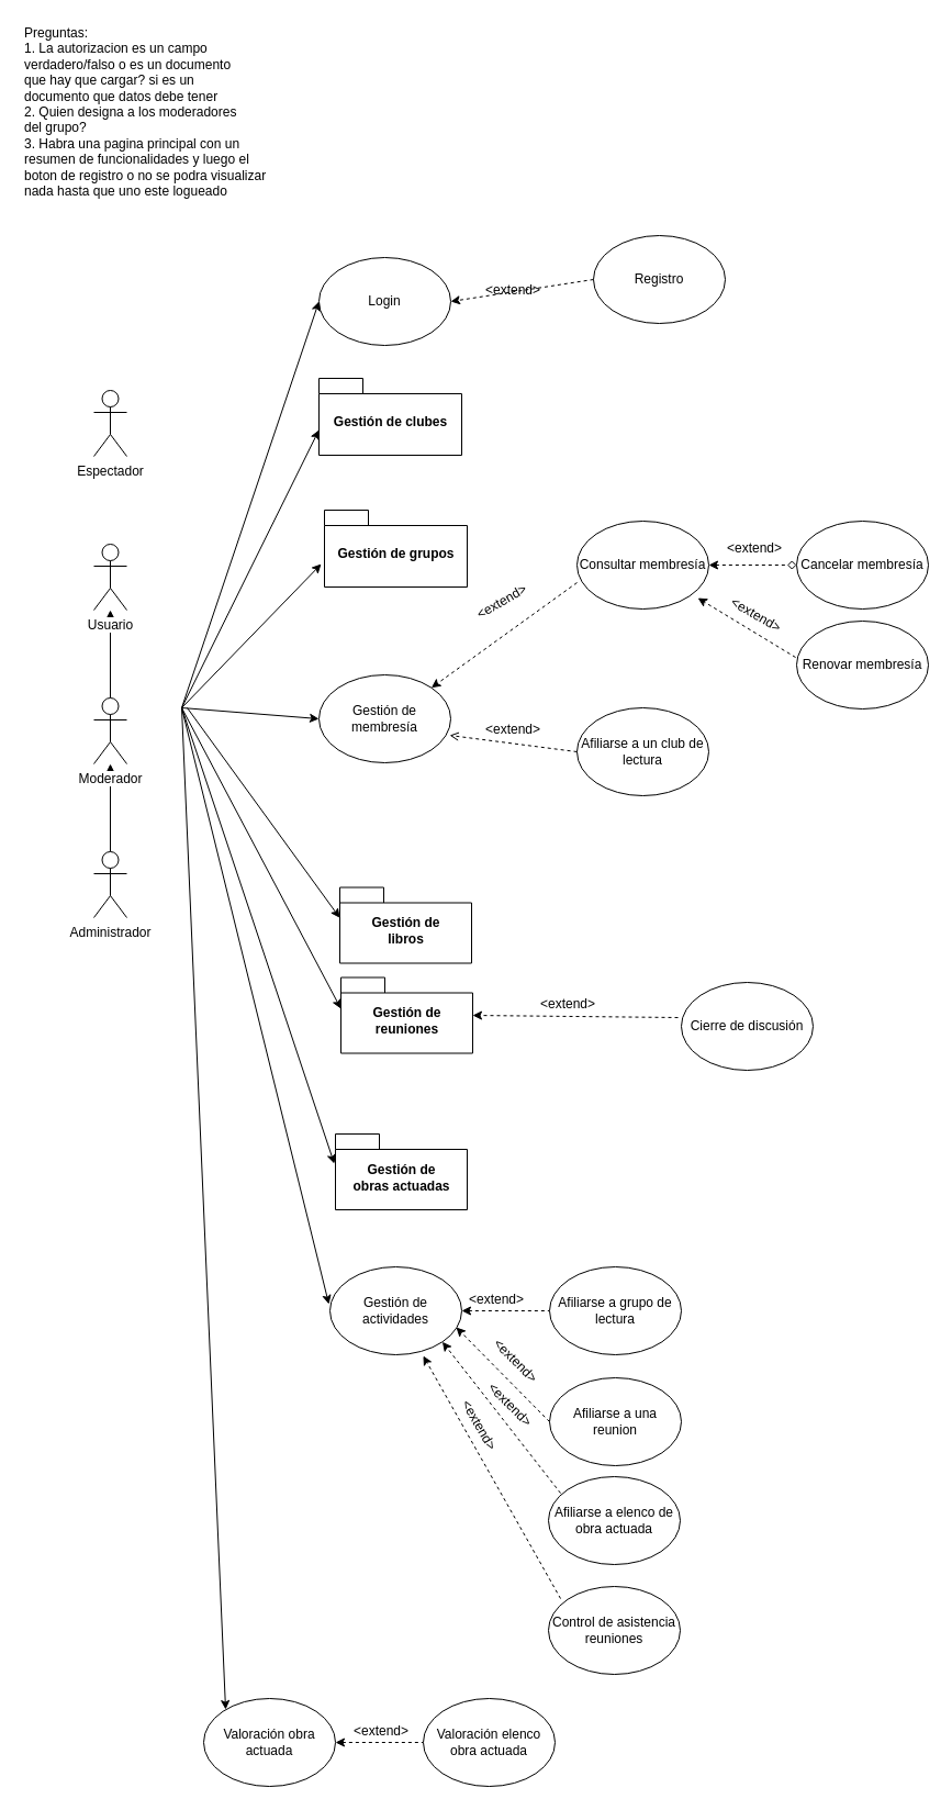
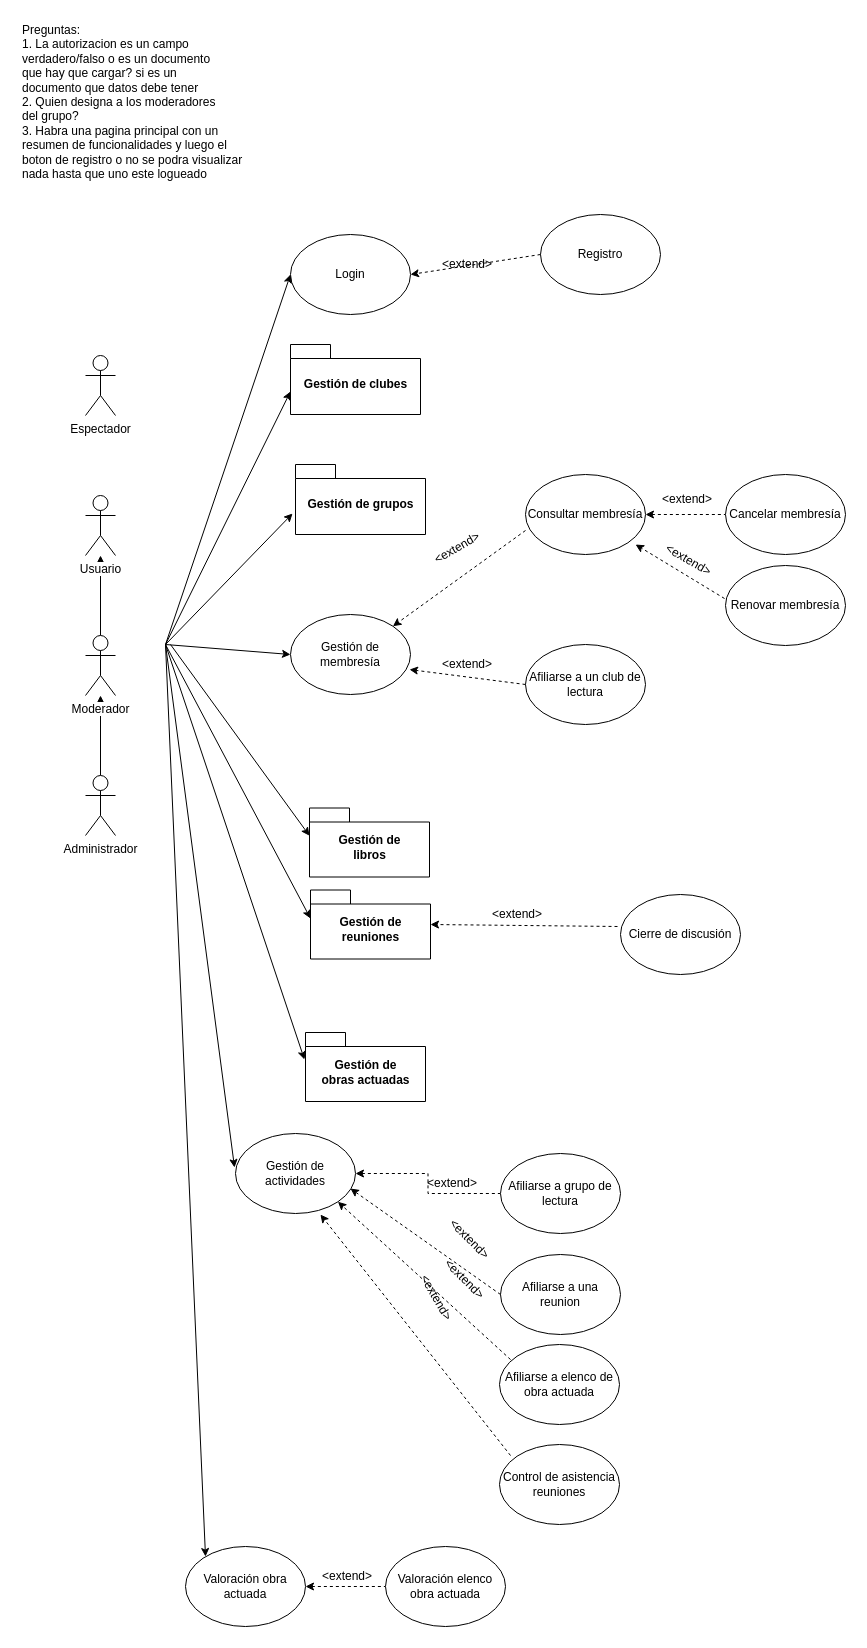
- <mxCell id="39" value="" style="edgeStyle=orthogonalEdgeStyle;rounded=0;orthogonalLoop=1;jettySize=auto;html=1;endArrow=diamond;endFill=0;startArrow=classic;startFill=1;dashed=1;" edge="1" parent="1" source="40" target="41"><mxGeometry relative="1" as="geometry" /></mxCell>
+ <mxCell id="39" value="" style="edgeStyle=orthogonalEdgeStyle;rounded=0;orthogonalLoop=1;jettySize=auto;html=1;endArrow=none;endFill=0;startArrow=classic;startFill=1;dashed=1;" edge="1" parent="1" source="40" target="41"><mxGeometry relative="1" as="geometry" /></mxCell>
- <mxCell id="23" value="" style="endArrow=open;html=1;exitX=0;exitY=0.5;exitDx=0;exitDy=0;entryX=0.992;entryY=0.688;entryDx=0;entryDy=0;entryPerimeter=0;dashed=1;" parent="1" source="9" edge="1" target="36"><mxGeometry width="50" height="50" relative="1" as="geometry"><mxPoint x="420" y="644" as="sourcePoint" /><mxPoint x="410" y="614" as="targetPoint" /></mxGeometry></mxCell>
+ <mxCell id="23" value="" style="endArrow=classic;html=1;exitX=0;exitY=0.5;exitDx=0;exitDy=0;entryX=0.992;entryY=0.688;entryDx=0;entryDy=0;entryPerimeter=0;dashed=1;" parent="1" source="9" edge="1" target="36"><mxGeometry width="50" height="50" relative="1" as="geometry"><mxPoint x="420" y="644" as="sourcePoint" /><mxPoint x="410" y="614" as="targetPoint" /></mxGeometry></mxCell>
- <mxCell id="12" value="Gestión de actividades" style="ellipse;whiteSpace=wrap;html=1;" parent="1" vertex="1"><mxGeometry x="300" y="1153" width="120" height="80" as="geometry" /></mxCell>
+ <mxCell id="12" value="Gestión de actividades" style="ellipse;whiteSpace=wrap;html=1;" parent="1" vertex="1"><mxGeometry x="235" y="1133" width="120" height="80" as="geometry" /></mxCell>
